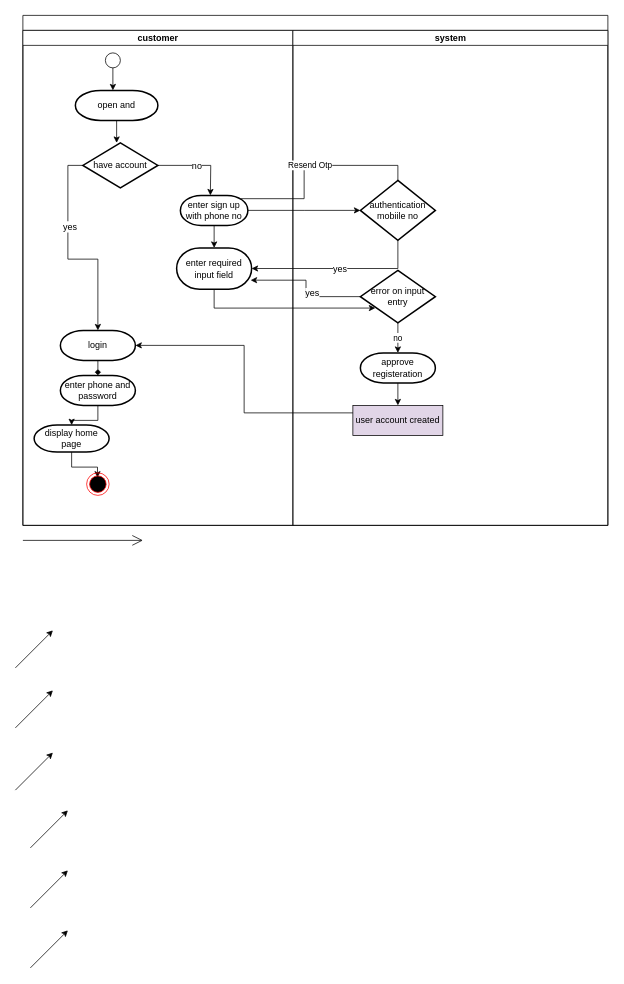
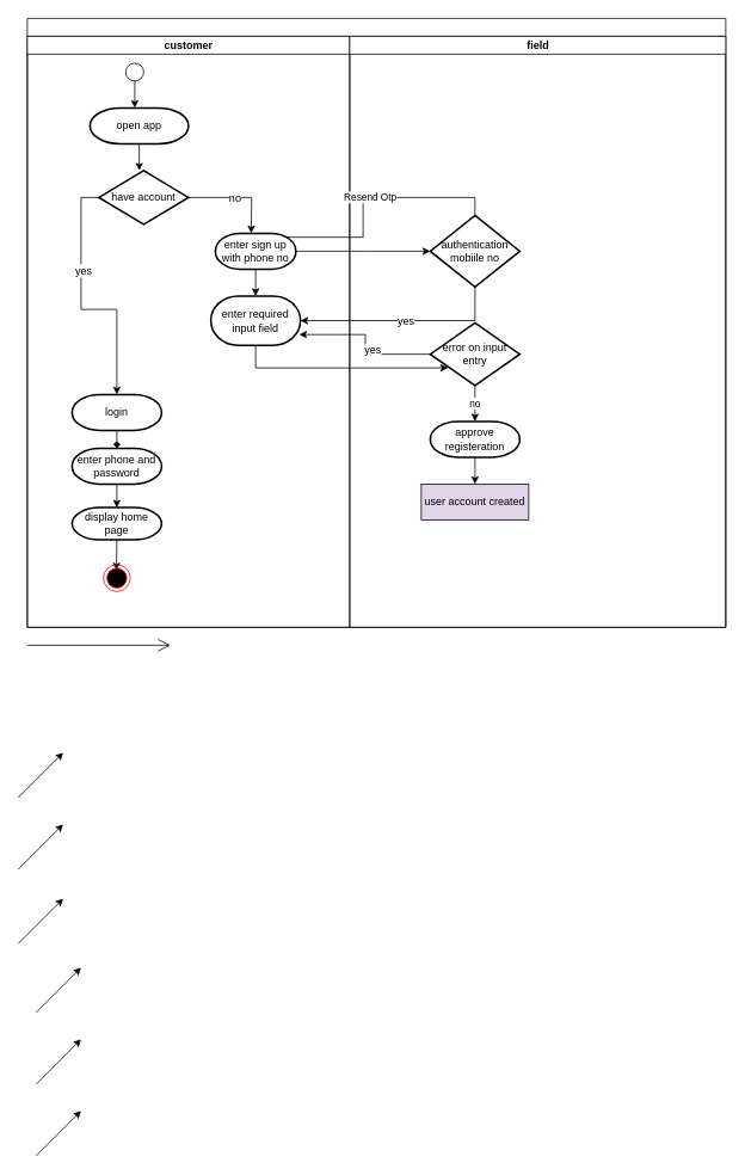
- <mxCell id="19" value="system" style="swimlane;html=1;startSize=20;" parent="2" vertex="1"><mxGeometry x="360" y="20" width="420" height="660" as="geometry" /></mxCell>
+ <mxCell id="19" value="field" style="swimlane;html=1;startSize=20;" parent="2" vertex="1"><mxGeometry x="360" y="20" width="420" height="660" as="geometry" /></mxCell>
- <mxCell id="5" value="open and" style="strokeWidth=2;html=1;shape=mxgraph.flowchart.terminator;whiteSpace=wrap;" parent="3" vertex="1"><mxGeometry x="70" y="80" width="110" height="40" as="geometry" /></mxCell>
+ <mxCell id="5" value="open app" style="strokeWidth=2;html=1;shape=mxgraph.flowchart.terminator;whiteSpace=wrap;" parent="3" vertex="1"><mxGeometry x="70" y="80" width="110" height="40" as="geometry" /></mxCell>
- <mxCell id="31" style="edgeStyle=orthogonalEdgeStyle;rounded=0;orthogonalLoop=1;jettySize=auto;html=1;exitX=0;exitY=0.25;exitDx=0;exitDy=0;entryX=1;entryY=0.5;entryDx=0;entryDy=0;entryPerimeter=0;" parent="2" source="25" target="13" edge="1"><mxGeometry relative="1" as="geometry"><mxPoint x="290" y="420.0" as="targetPoint" /></mxGeometry></mxCell>
- <mxCell id="17" value="display home page" style="strokeWidth=2;html=1;shape=mxgraph.flowchart.terminator;whiteSpace=wrap;" parent="3" vertex="1"><mxGeometry x="15" y="526.33" width="100" height="36" as="geometry" /></mxCell>
+ <mxCell id="17" value="display home page" style="strokeWidth=2;html=1;shape=mxgraph.flowchart.terminator;whiteSpace=wrap;" parent="3" vertex="1"><mxGeometry x="50" y="526.33" width="100" height="36" as="geometry" /></mxCell>
